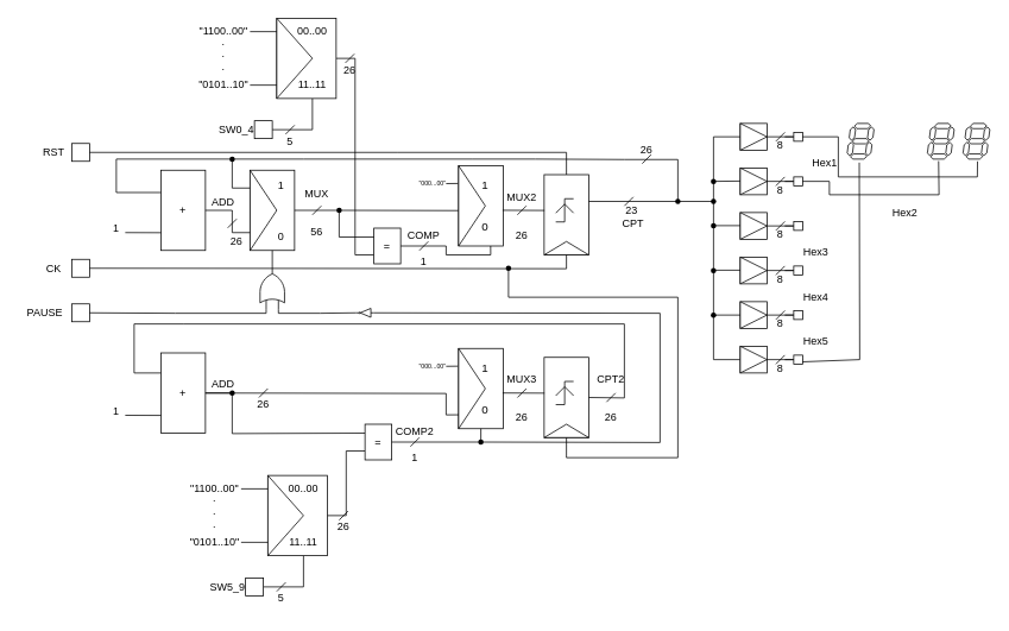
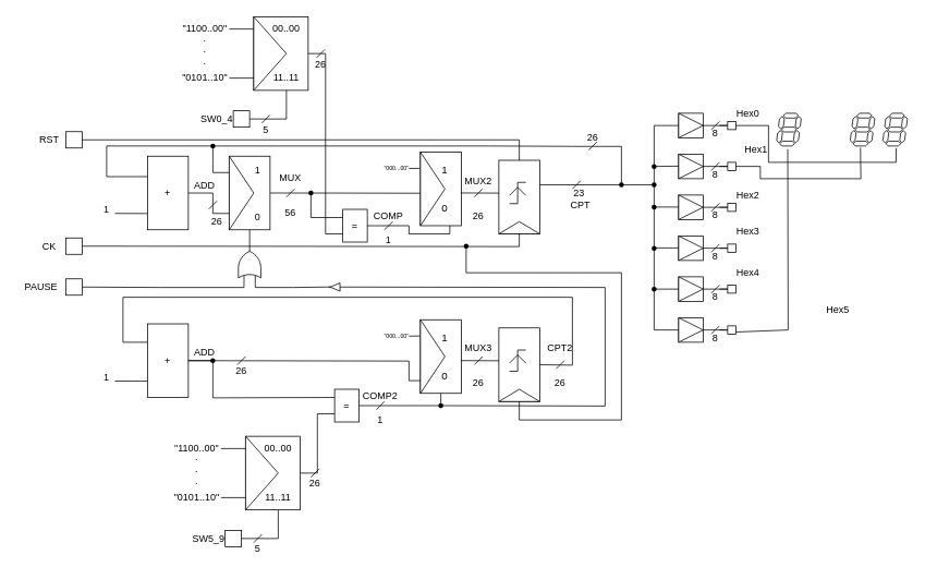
+ <mxCell id="75" value="Hex0" style="text;html=1;align=center;verticalAlign=middle;whiteSpace=wrap;rounded=0;" vertex="1" parent="1"><mxGeometry x="900" y="123" width="30" height="30" as="geometry" /></mxCell>
- <mxCell id="77" value="Hex2" style="text;html=1;align=center;verticalAlign=middle;whiteSpace=wrap;rounded=0;" vertex="1" parent="1"><mxGeometry x="1000" y="223" width="30" height="30" as="geometry" /></mxCell>
+ <mxCell id="77" value="Hex2" style="text;html=1;align=center;verticalAlign=middle;whiteSpace=wrap;rounded=0;" vertex="1" parent="1"><mxGeometry x="900" y="223" width="30" height="30" as="geometry" /></mxCell>
- <mxCell id="80" value="Hex5" style="text;html=1;align=center;verticalAlign=middle;whiteSpace=wrap;rounded=0;" vertex="1" parent="1"><mxGeometry x="900" y="368" width="30" height="30" as="geometry" /></mxCell>
+ <mxCell id="80" value="Hex5" style="text;html=1;align=center;verticalAlign=middle;whiteSpace=wrap;rounded=0;" vertex="1" parent="1"><mxGeometry x="1010" y="363" width="30" height="30" as="geometry" /></mxCell>
